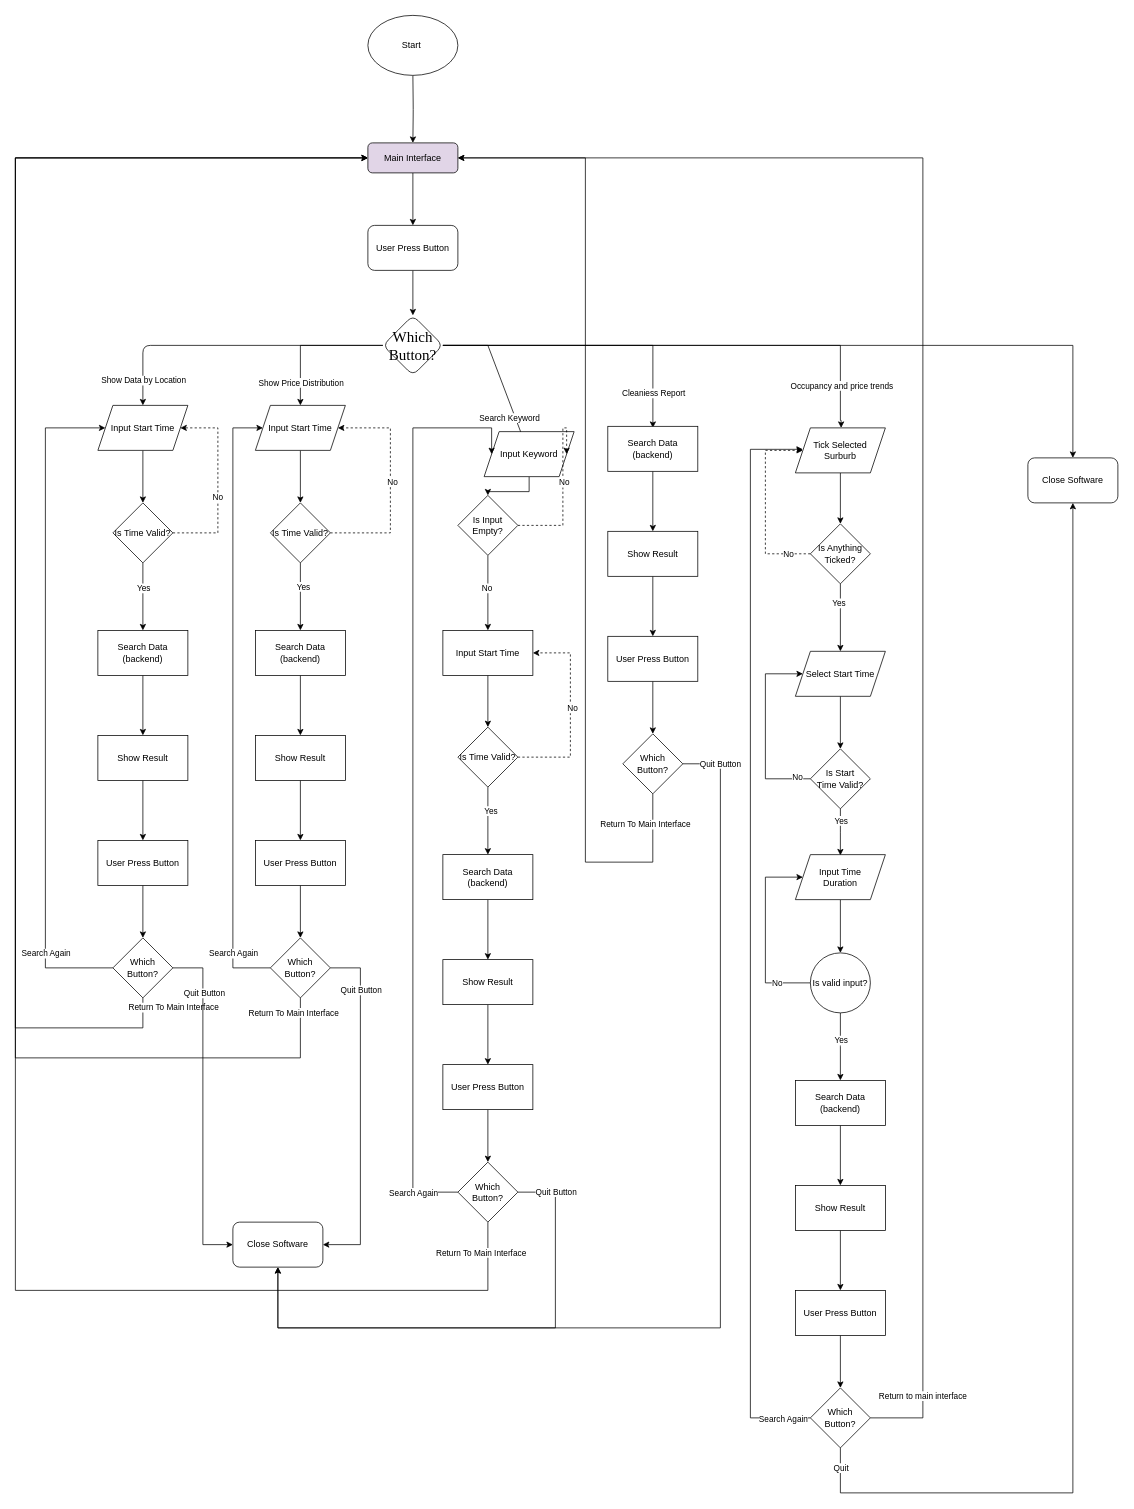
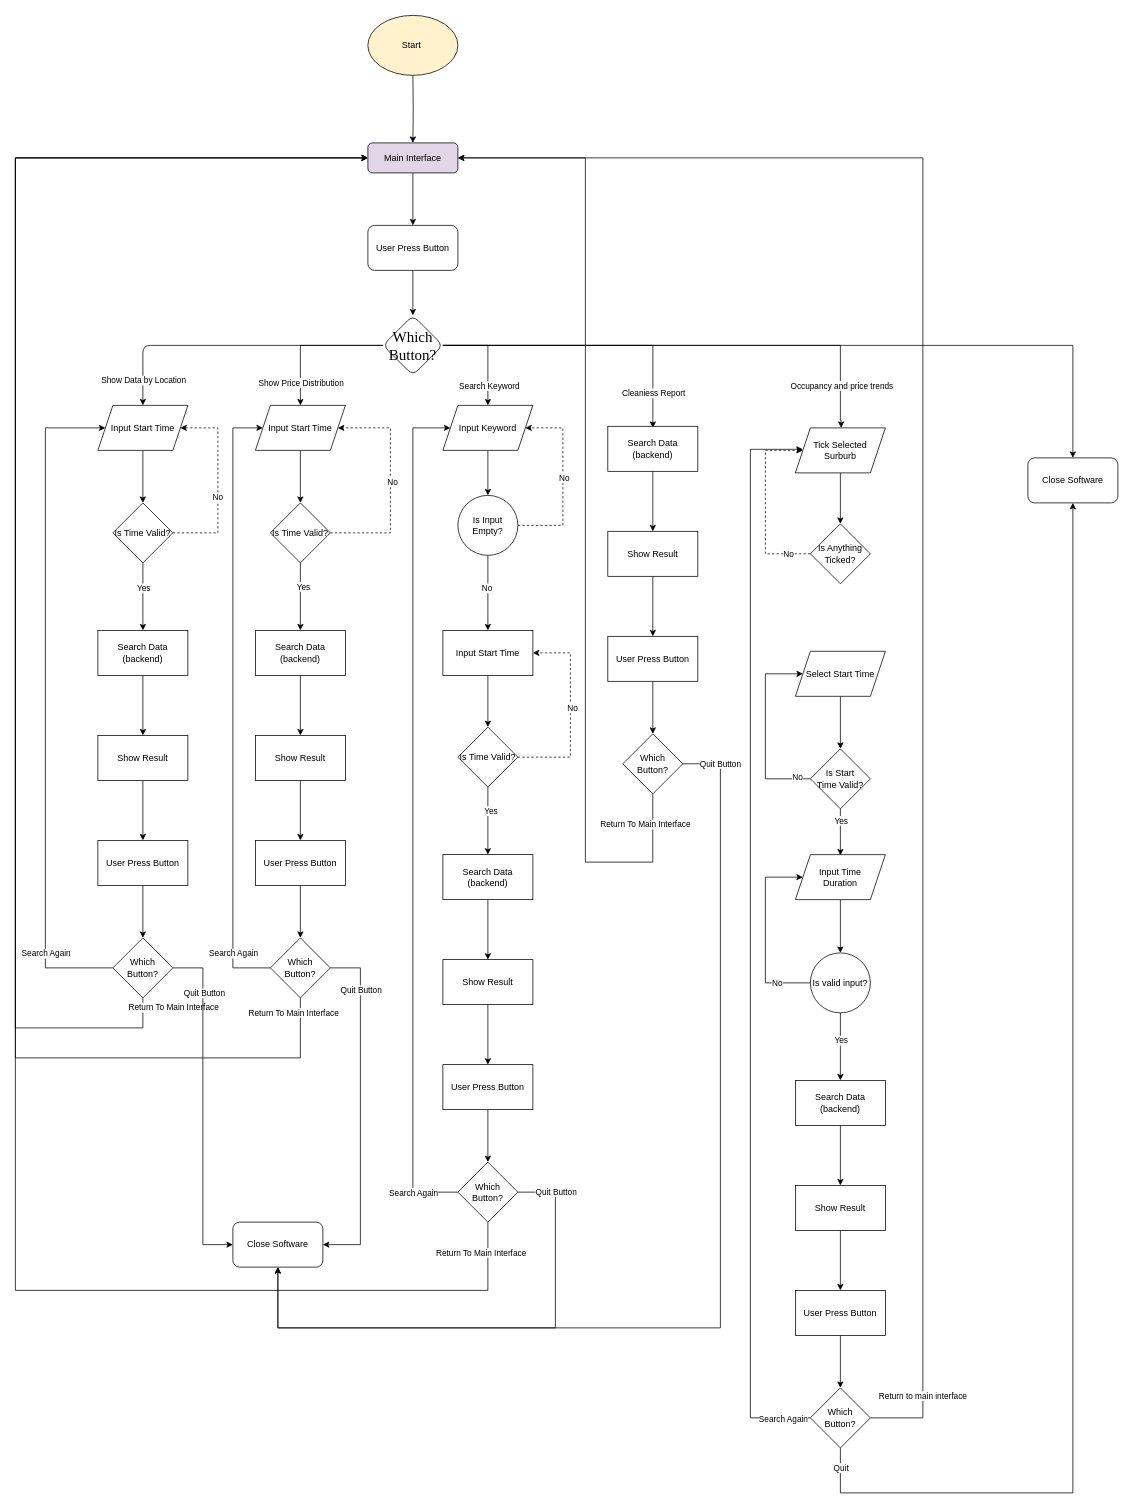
- <mxCell id="17" value="Start&amp;nbsp;" style="ellipse;whiteSpace=wrap;html=1;" vertex="1" parent="1"><mxGeometry x="490" y="20" width="120" height="80" as="geometry" /></mxCell>
+ <mxCell id="17" value="Start&amp;nbsp;" style="ellipse;whiteSpace=wrap;html=1;fillColor=#fff2cc;" vertex="1" parent="1"><mxGeometry x="490" y="20" width="120" height="80" as="geometry" /></mxCell>
- <mxCell id="61" value="Input Keyword" style="shape=parallelogram;perimeter=parallelogramPerimeter;whiteSpace=wrap;html=1;fixedSize=1;" vertex="1" parent="1"><mxGeometry x="645" y="575" width="120" height="60" as="geometry" /></mxCell>
+ <mxCell id="61" value="Input Keyword" style="shape=parallelogram;perimeter=parallelogramPerimeter;whiteSpace=wrap;html=1;fixedSize=1;" vertex="1" parent="1"><mxGeometry x="590" y="540" width="120" height="60" as="geometry" /></mxCell>
- <mxCell id="66" value="Is Input Empty?" style="rhombus;whiteSpace=wrap;html=1;" vertex="1" parent="1"><mxGeometry x="610" y="660" width="80" height="80" as="geometry" /></mxCell>
+ <mxCell id="66" value="Is Input Empty?" style="ellipse;whiteSpace=wrap;html=1;" vertex="1" parent="1"><mxGeometry x="610" y="660" width="80" height="80" as="geometry" /></mxCell>
- <mxCell id="104" value="" style="edgeStyle=orthogonalEdgeStyle;rounded=0;orthogonalLoop=1;jettySize=auto;html=1;" edge="1" parent="1" source="106" target="108"><mxGeometry relative="1" as="geometry" /></mxCell>
- <mxCell id="105" value="Yes" style="edgeLabel;html=1;align=center;verticalAlign=middle;resizable=0;points=[];" connectable="0" vertex="1" parent="104"><mxGeometry x="-0.412" y="-3" relative="1" as="geometry"><mxPoint as="offset" /></mxGeometry></mxCell>
